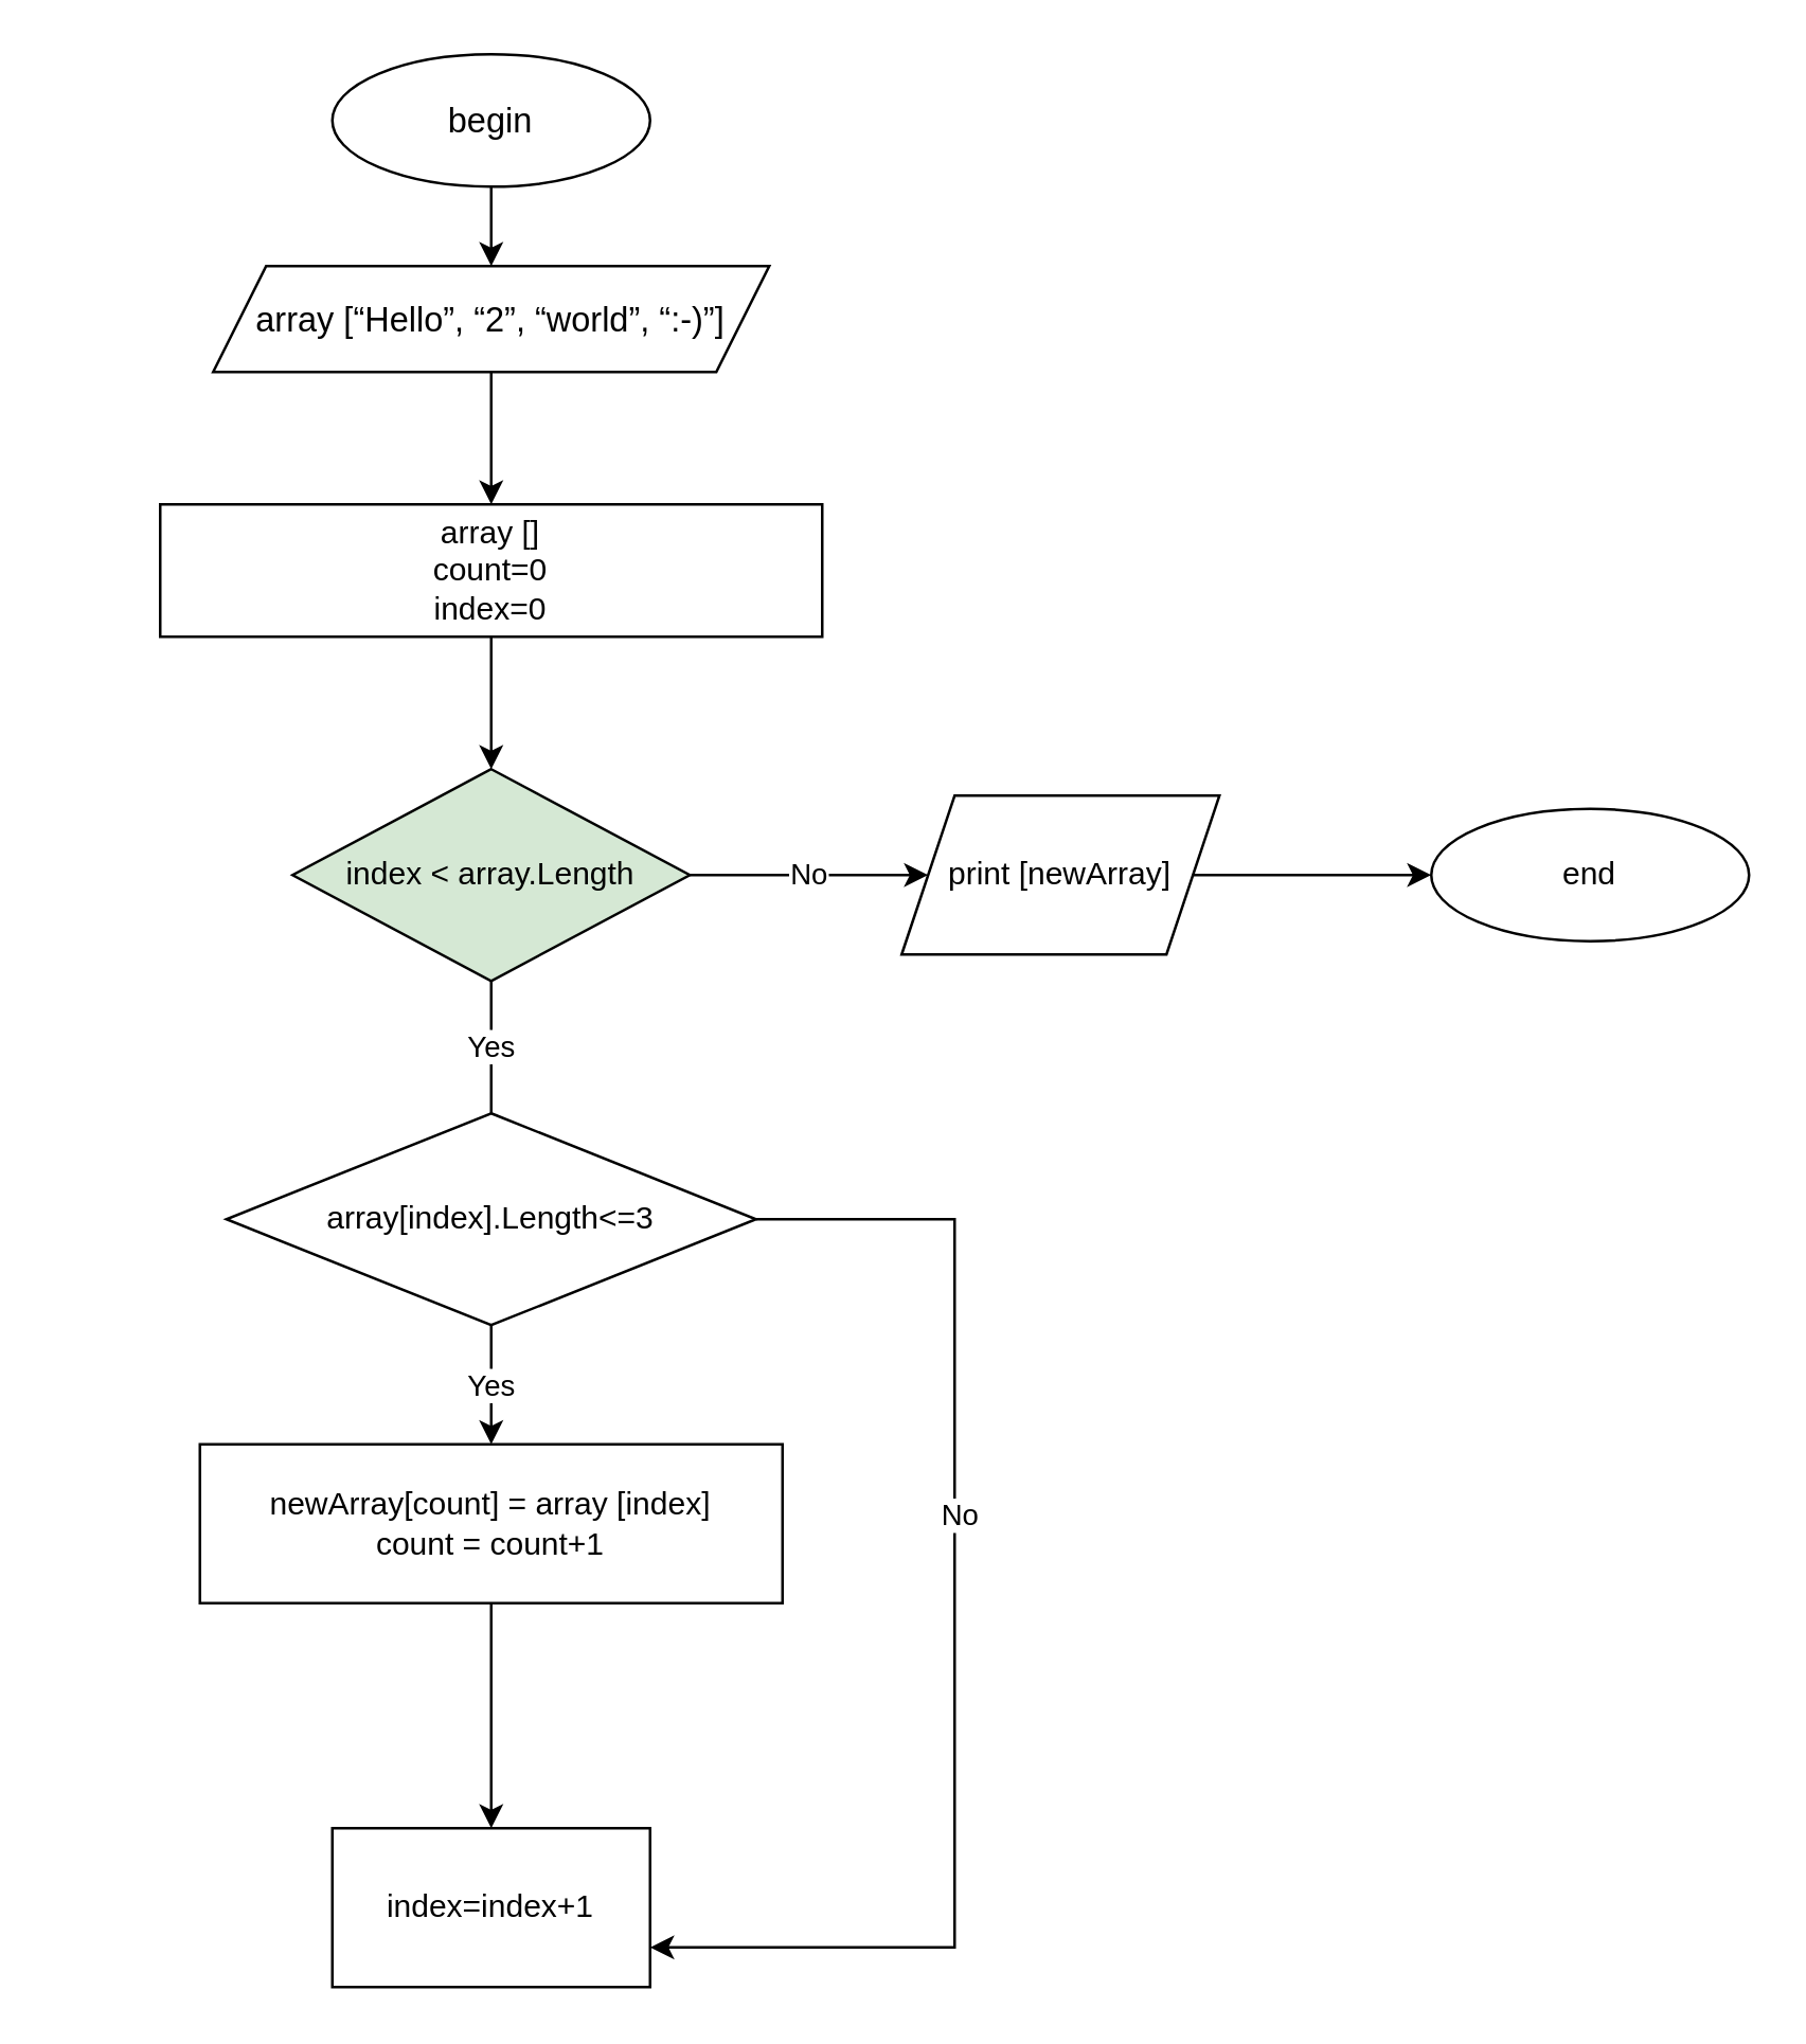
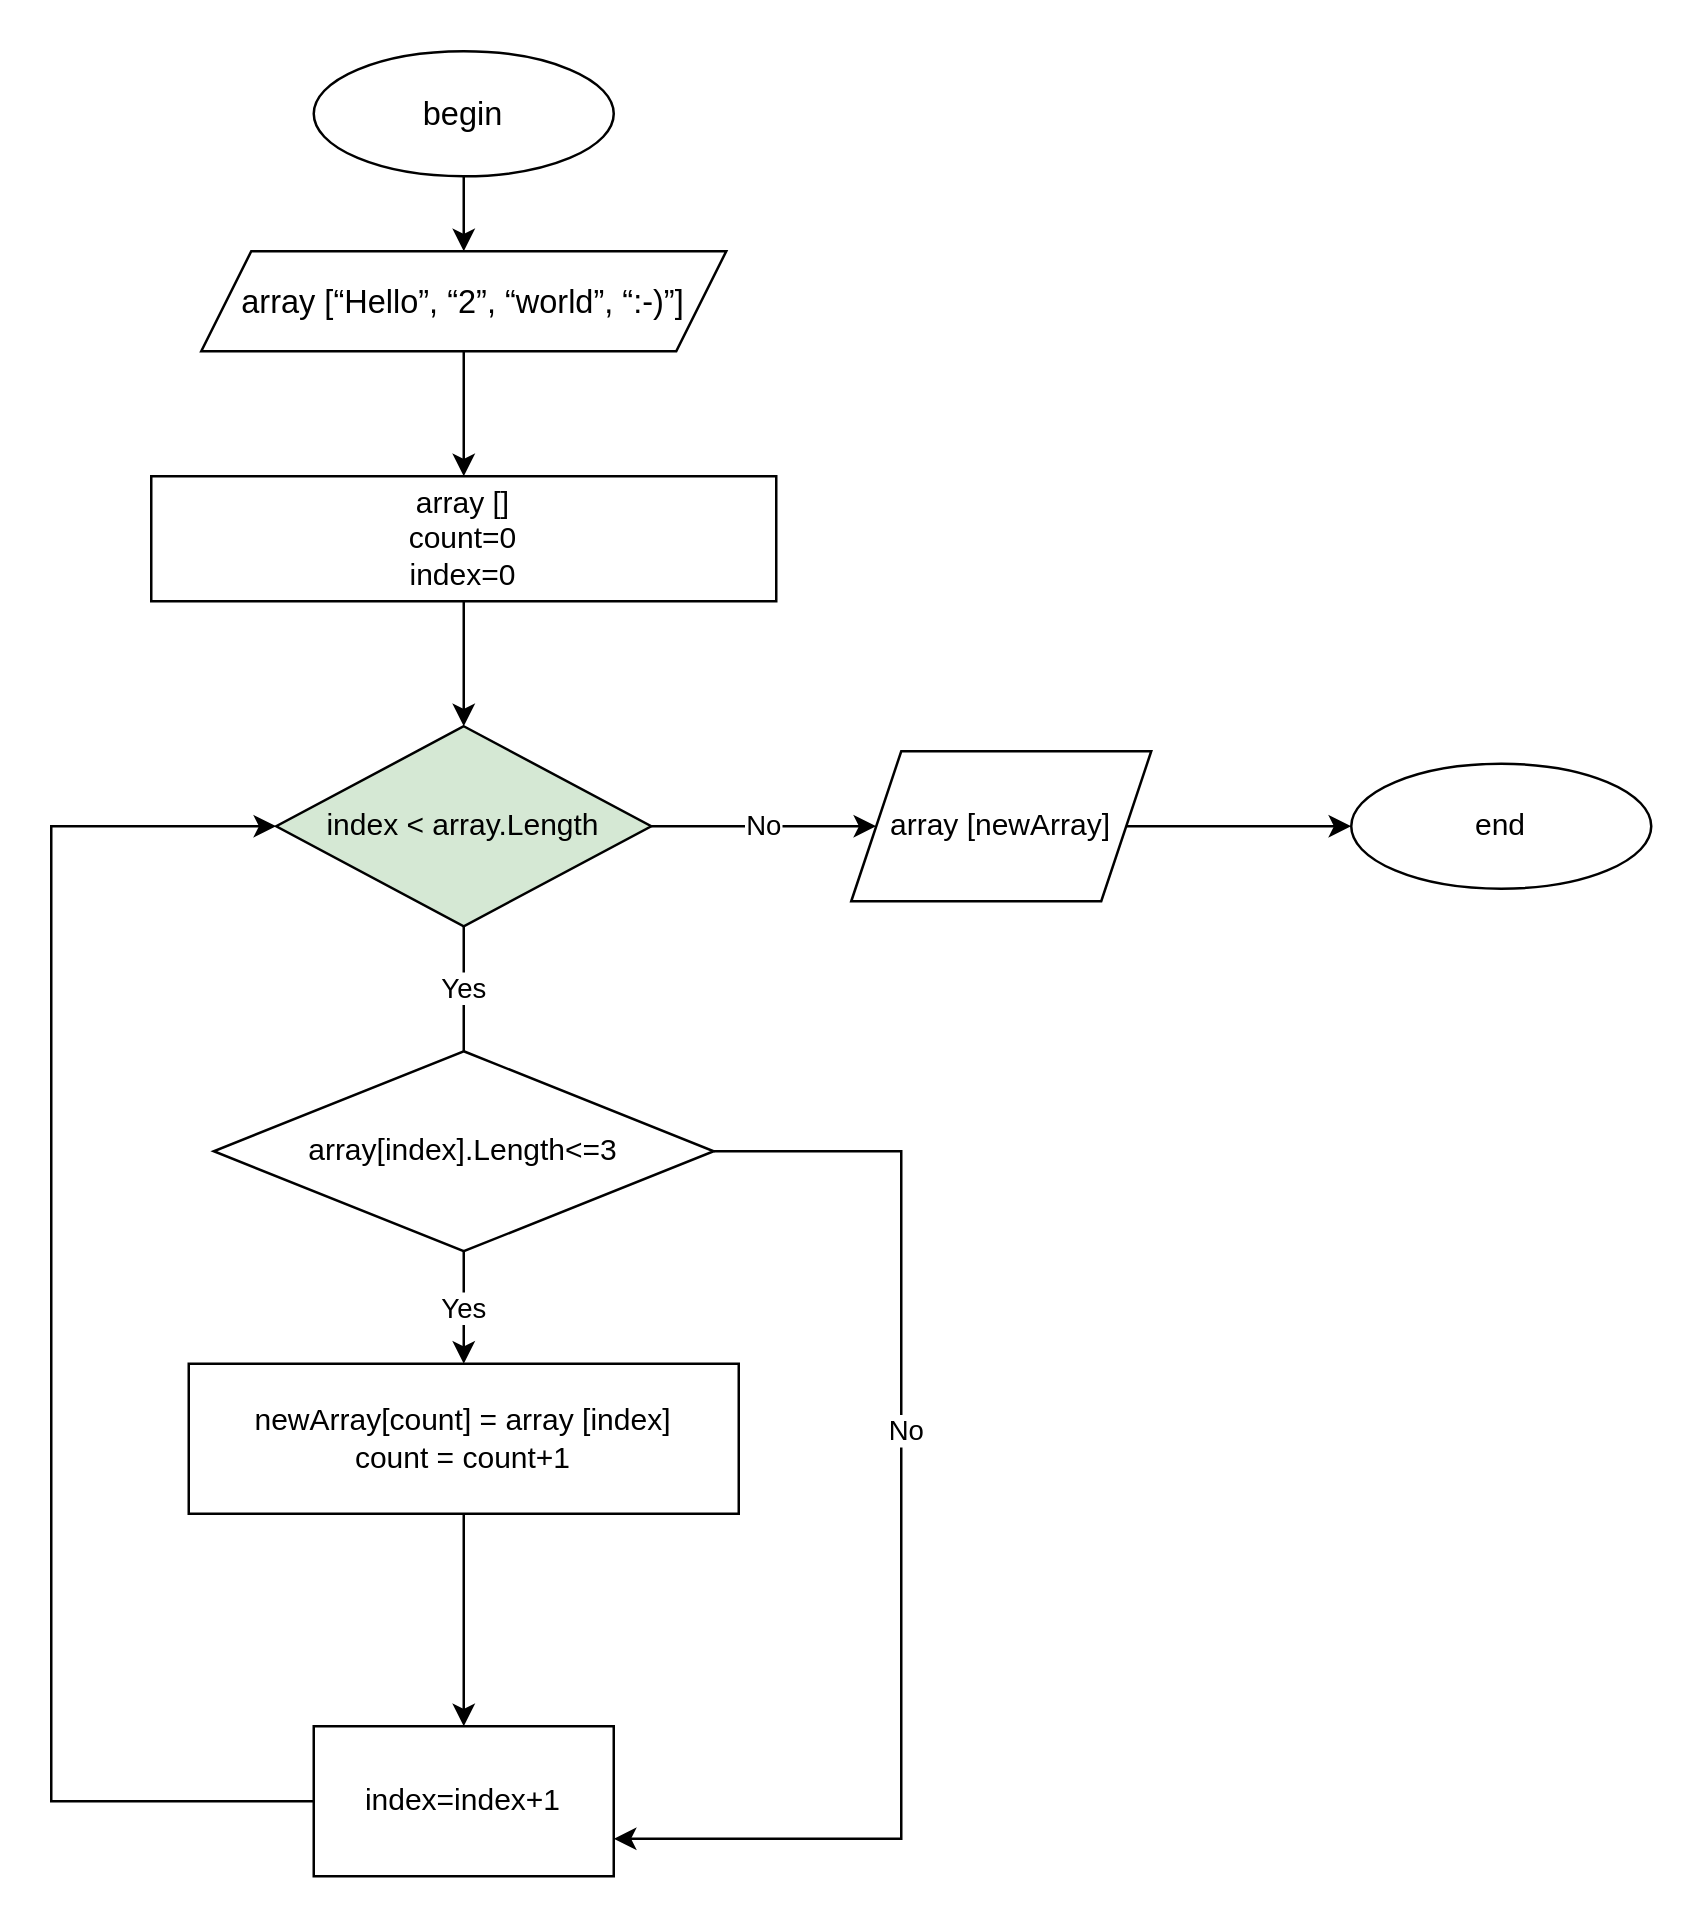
- <mxCell id="13" value="print [newArray]" style="shape=parallelogram;perimeter=parallelogramPerimeter;whiteSpace=wrap;html=1;fixedSize=1;" vertex="1" parent="1"><mxGeometry x="340" y="300" width="120" height="60" as="geometry" /></mxCell>
+ <mxCell id="13" value="array [newArray]" style="shape=parallelogram;perimeter=parallelogramPerimeter;whiteSpace=wrap;html=1;fixedSize=1;" vertex="1" parent="1"><mxGeometry x="340" y="300" width="120" height="60" as="geometry" /></mxCell>
+ <mxCell id="18" style="edgeStyle=orthogonalEdgeStyle;rounded=0;orthogonalLoop=1;jettySize=auto;html=1;entryX=0;entryY=0.5;entryDx=0;entryDy=0;" edge="1" parent="1" source="19" target="11"><mxGeometry relative="1" as="geometry"><Array as="points"><mxPoint x="20" y="720" /><mxPoint x="20" y="330" /></Array></mxGeometry></mxCell>
